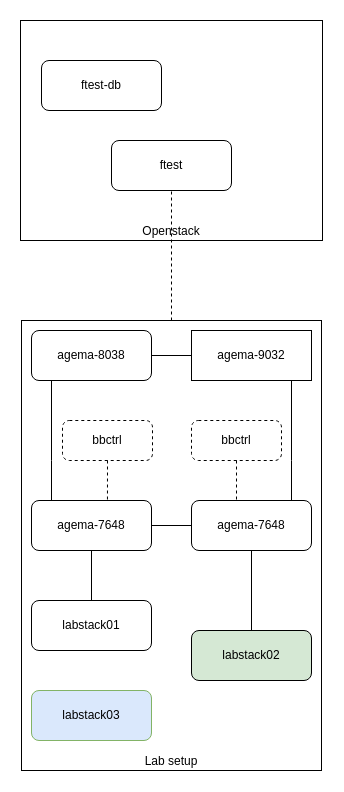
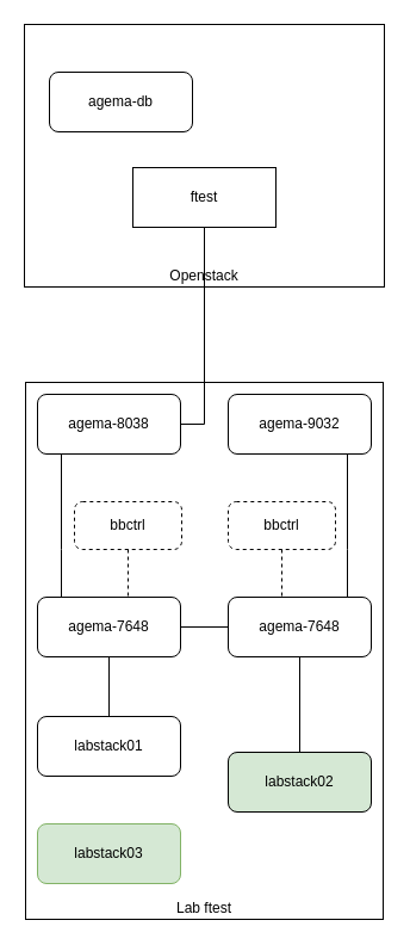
- <mxCell id="22" value="ftest-db" style="rounded=1;whiteSpace=wrap;html=1;align=center;" vertex="1" parent="1"><mxGeometry x="41" y="60" width="120" height="50" as="geometry" /></mxCell>
+ <mxCell id="22" value="agema-db" style="rounded=1;whiteSpace=wrap;html=1;align=center;" vertex="1" parent="1"><mxGeometry x="41" y="60" width="120" height="50" as="geometry" /></mxCell>
- <mxCell id="23" value="&lt;div&gt;ftest&lt;/div&gt;" style="rounded=1;whiteSpace=wrap;html=1;align=center;" vertex="1" parent="1"><mxGeometry x="111" y="140" width="120" height="50" as="geometry" /></mxCell>
+ <mxCell id="23" value="&lt;div&gt;ftest&lt;/div&gt;" style="whiteSpace=wrap;html=1;align=center;rounded=0;" vertex="1" parent="1"><mxGeometry x="111" y="140" width="120" height="50" as="geometry" /></mxCell>
- <mxCell id="9" style="edgeStyle=orthogonalEdgeStyle;rounded=0;orthogonalLoop=1;jettySize=auto;html=1;exitX=1;exitY=0.5;exitDx=0;exitDy=0;entryX=0;entryY=0.5;entryDx=0;entryDy=0;endArrow=none;endFill=0;" edge="1" parent="1" source="10" target="15"><mxGeometry relative="1" as="geometry" /></mxCell>
+ <mxCell id="9" style="edgeStyle=orthogonalEdgeStyle;rounded=0;orthogonalLoop=1;jettySize=auto;html=1;exitX=1;exitY=0.5;exitDx=0;exitDy=0;endArrow=none;endFill=0;" edge="1" parent="1" source="10" target="23"><mxGeometry relative="1" as="geometry" /></mxCell>
- <mxCell id="15" value="agema-9032" style="whiteSpace=wrap;html=1;align=center;rounded=0;" vertex="1" parent="1"><mxGeometry x="191" y="330" width="120" height="50" as="geometry" /></mxCell>
+ <mxCell id="15" value="agema-9032" style="rounded=1;whiteSpace=wrap;html=1;align=center;" vertex="1" parent="1"><mxGeometry x="191" y="330" width="120" height="50" as="geometry" /></mxCell>
- <mxCell id="17" value="labstack03" style="rounded=1;whiteSpace=wrap;html=1;align=center;fillColor=#dae8fc;strokeColor=#82b366;" vertex="1" parent="1"><mxGeometry x="31" y="690" width="120" height="50" as="geometry" /></mxCell>
+ <mxCell id="17" value="labstack03" style="rounded=1;whiteSpace=wrap;html=1;align=center;fillColor=#d5e8d4;strokeColor=#82b366;" vertex="1" parent="1"><mxGeometry x="31" y="690" width="120" height="50" as="geometry" /></mxCell>
- <mxCell id="3" value="Lab setup" style="rounded=0;whiteSpace=wrap;html=1;align=center;fillColor=none;verticalAlign=bottom;" vertex="1" parent="1"><mxGeometry x="21" y="320" width="300" height="450" as="geometry" /></mxCell>
+ <mxCell id="3" value="Lab ftest" style="rounded=0;whiteSpace=wrap;html=1;align=center;fillColor=none;verticalAlign=bottom;" vertex="1" parent="1"><mxGeometry x="21" y="320" width="300" height="450" as="geometry" /></mxCell>
